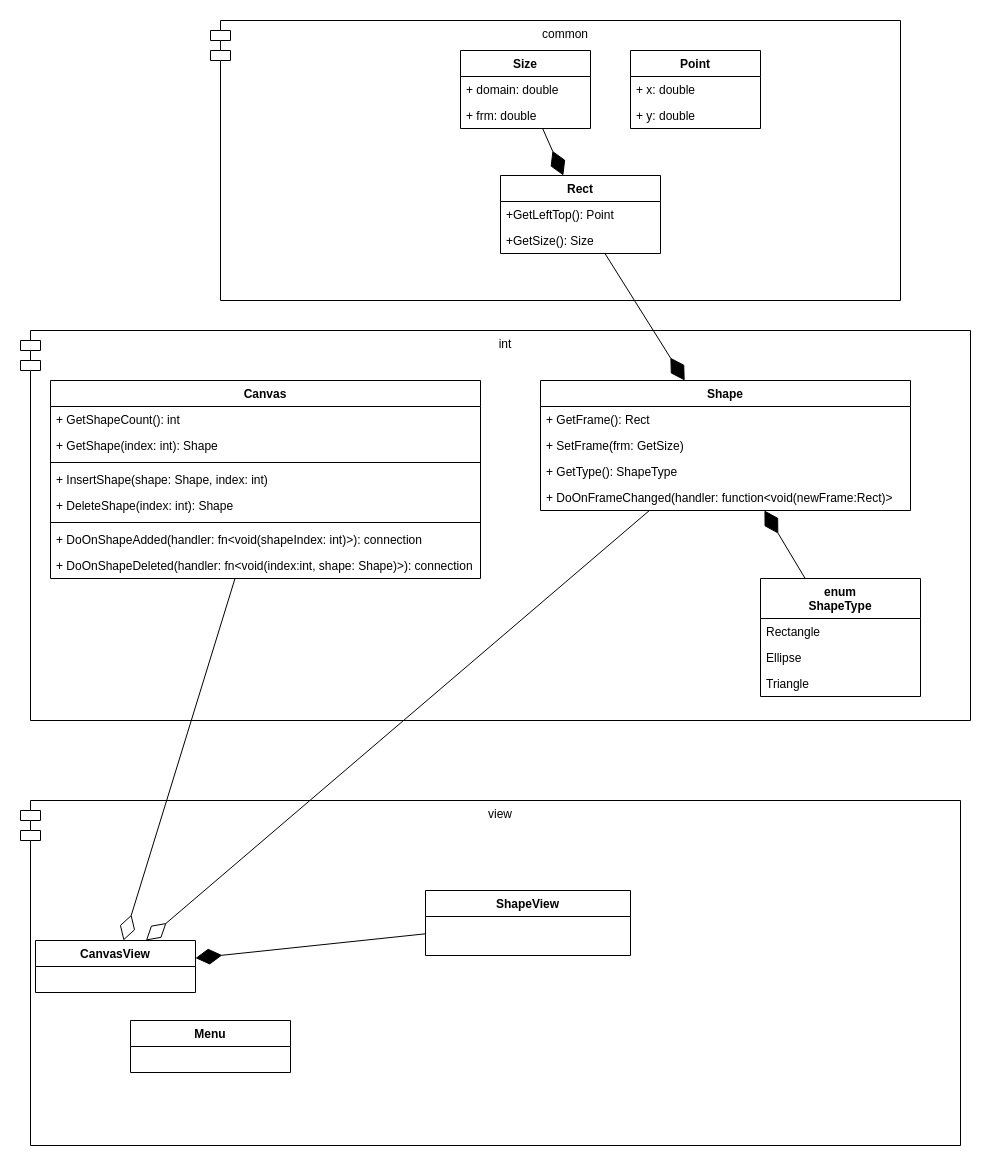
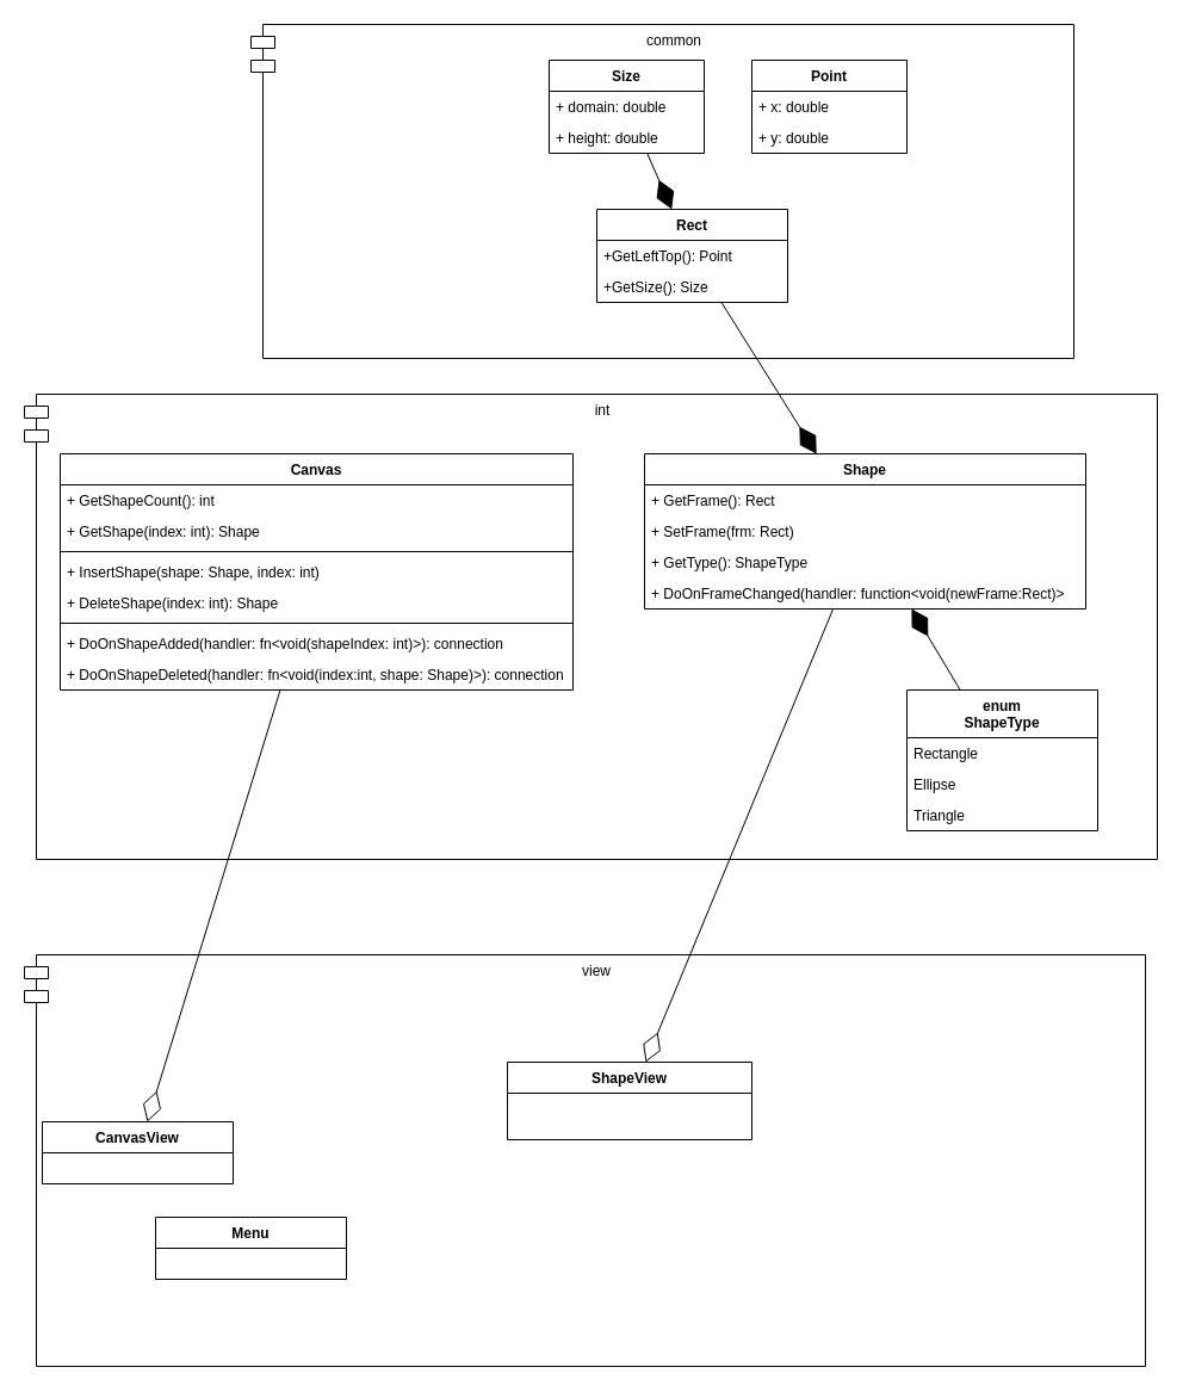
- <mxCell id="27" value="+ frm: double" style="text;strokeColor=none;fillColor=none;align=left;verticalAlign=top;spacingLeft=4;spacingRight=4;overflow=hidden;rotatable=0;points=[[0,0.5],[1,0.5]];portConstraint=eastwest;" vertex="1" parent="25"><mxGeometry y="52" width="130" height="26" as="geometry" /></mxCell>
+ <mxCell id="27" value="+ height: double" style="text;strokeColor=none;fillColor=none;align=left;verticalAlign=top;spacingLeft=4;spacingRight=4;overflow=hidden;rotatable=0;points=[[0,0.5],[1,0.5]];portConstraint=eastwest;" vertex="1" parent="25"><mxGeometry y="52" width="130" height="26" as="geometry" /></mxCell>
- <mxCell id="14" value="+ SetFrame(frm: GetSize)" style="text;strokeColor=none;fillColor=none;align=left;verticalAlign=top;spacingLeft=4;spacingRight=4;overflow=hidden;rotatable=0;points=[[0,0.5],[1,0.5]];portConstraint=eastwest;" vertex="1" parent="12"><mxGeometry y="52" width="370" height="26" as="geometry" /></mxCell>
+ <mxCell id="14" value="+ SetFrame(frm: Rect)" style="text;strokeColor=none;fillColor=none;align=left;verticalAlign=top;spacingLeft=4;spacingRight=4;overflow=hidden;rotatable=0;points=[[0,0.5],[1,0.5]];portConstraint=eastwest;" vertex="1" parent="12"><mxGeometry y="52" width="370" height="26" as="geometry" /></mxCell>
- <mxCell id="40" value="" style="endArrow=diamondThin;endFill=0;endSize=24;html=1;" edge="1" parent="1" source="12" target="35"><mxGeometry width="160" relative="1" as="geometry"><mxPoint x="400" y="770" as="sourcePoint" /><mxPoint x="560" y="770" as="targetPoint" /></mxGeometry></mxCell>
+ <mxCell id="40" value="" style="endArrow=diamondThin;endFill=0;endSize=24;html=1;" edge="1" parent="1" source="12" target="36"><mxGeometry width="160" relative="1" as="geometry"><mxPoint x="400" y="770" as="sourcePoint" /><mxPoint x="560" y="770" as="targetPoint" /></mxGeometry></mxCell>
- <mxCell id="39" value="" style="endArrow=diamondThin;endFill=1;endSize=24;html=1;" edge="1" parent="1" source="36" target="35"><mxGeometry width="160" relative="1" as="geometry"><mxPoint x="240" y="860" as="sourcePoint" /><mxPoint x="400" y="860" as="targetPoint" /></mxGeometry></mxCell>
